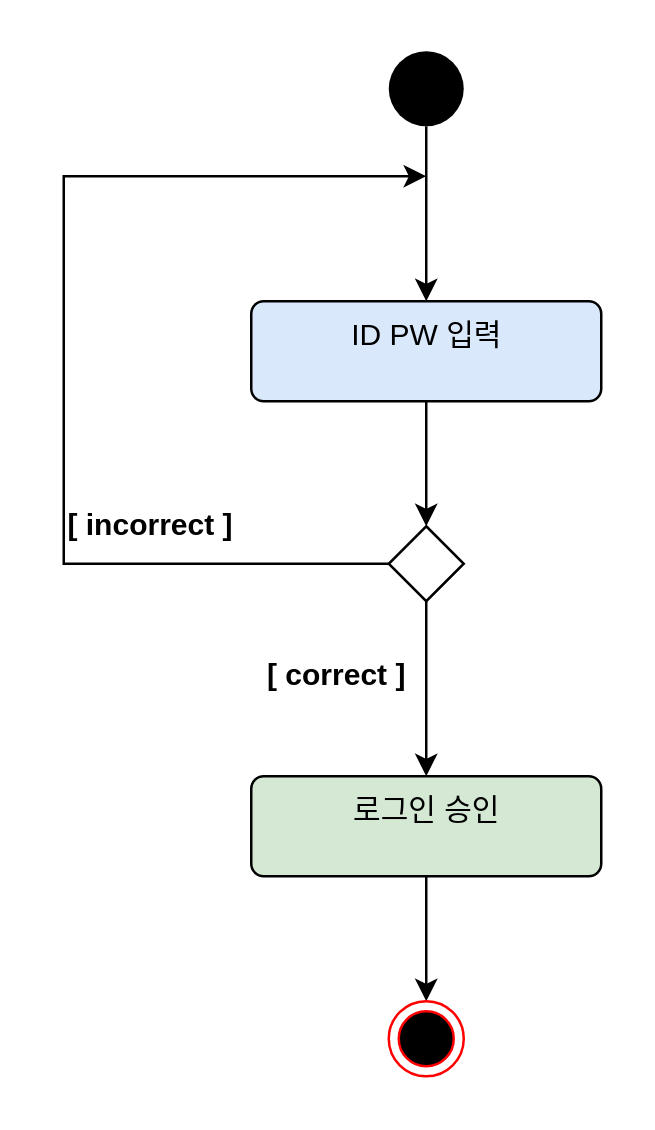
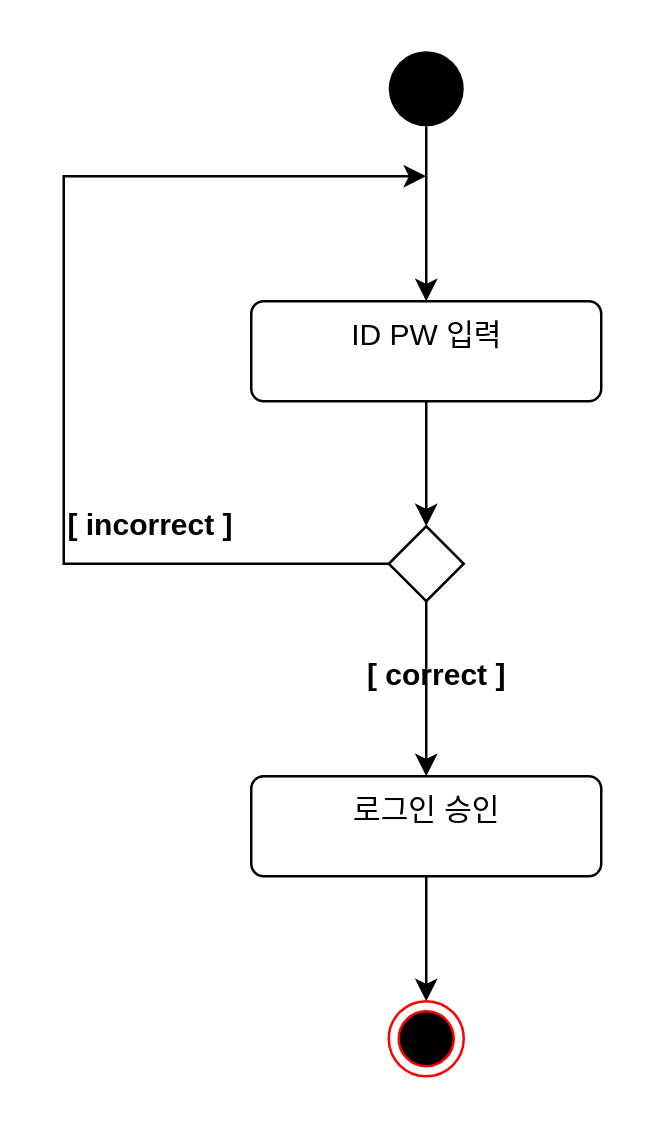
- <mxCell id="5" value="ID PW 입력" style="html=1;align=center;verticalAlign=top;rounded=1;absoluteArcSize=1;arcSize=10;dashed=0;fillColor=#dae8fc;" vertex="1" parent="1"><mxGeometry x="100" y="120" width="140" height="40" as="geometry" /></mxCell>
+ <mxCell id="5" value="ID PW 입력" style="html=1;align=center;verticalAlign=top;rounded=1;absoluteArcSize=1;arcSize=10;dashed=0;" vertex="1" parent="1"><mxGeometry x="100" y="120" width="140" height="40" as="geometry" /></mxCell>
- <mxCell id="12" value="&lt;b&gt;[ correct ]&lt;/b&gt;" style="text;html=1;strokeColor=none;fillColor=none;align=center;verticalAlign=middle;whiteSpace=wrap;rounded=0;" vertex="1" parent="1"><mxGeometry x="102.5" y="260" width="62.5" height="20" as="geometry" /></mxCell>
+ <mxCell id="12" value="&lt;b&gt;[ correct ]&lt;/b&gt;" style="text;html=1;strokeColor=none;fillColor=none;align=center;verticalAlign=middle;whiteSpace=wrap;rounded=0;" vertex="1" parent="1"><mxGeometry x="142.5" y="260" width="62.5" height="20" as="geometry" /></mxCell>
- <mxCell id="7" value="로그인 승인" style="html=1;align=center;verticalAlign=top;rounded=1;absoluteArcSize=1;arcSize=10;dashed=0;fillColor=#d5e8d4;" vertex="1" parent="1"><mxGeometry x="100" y="310" width="140" height="40" as="geometry" /></mxCell>
+ <mxCell id="7" value="로그인 승인" style="html=1;align=center;verticalAlign=top;rounded=1;absoluteArcSize=1;arcSize=10;dashed=0;" vertex="1" parent="1"><mxGeometry x="100" y="310" width="140" height="40" as="geometry" /></mxCell>
